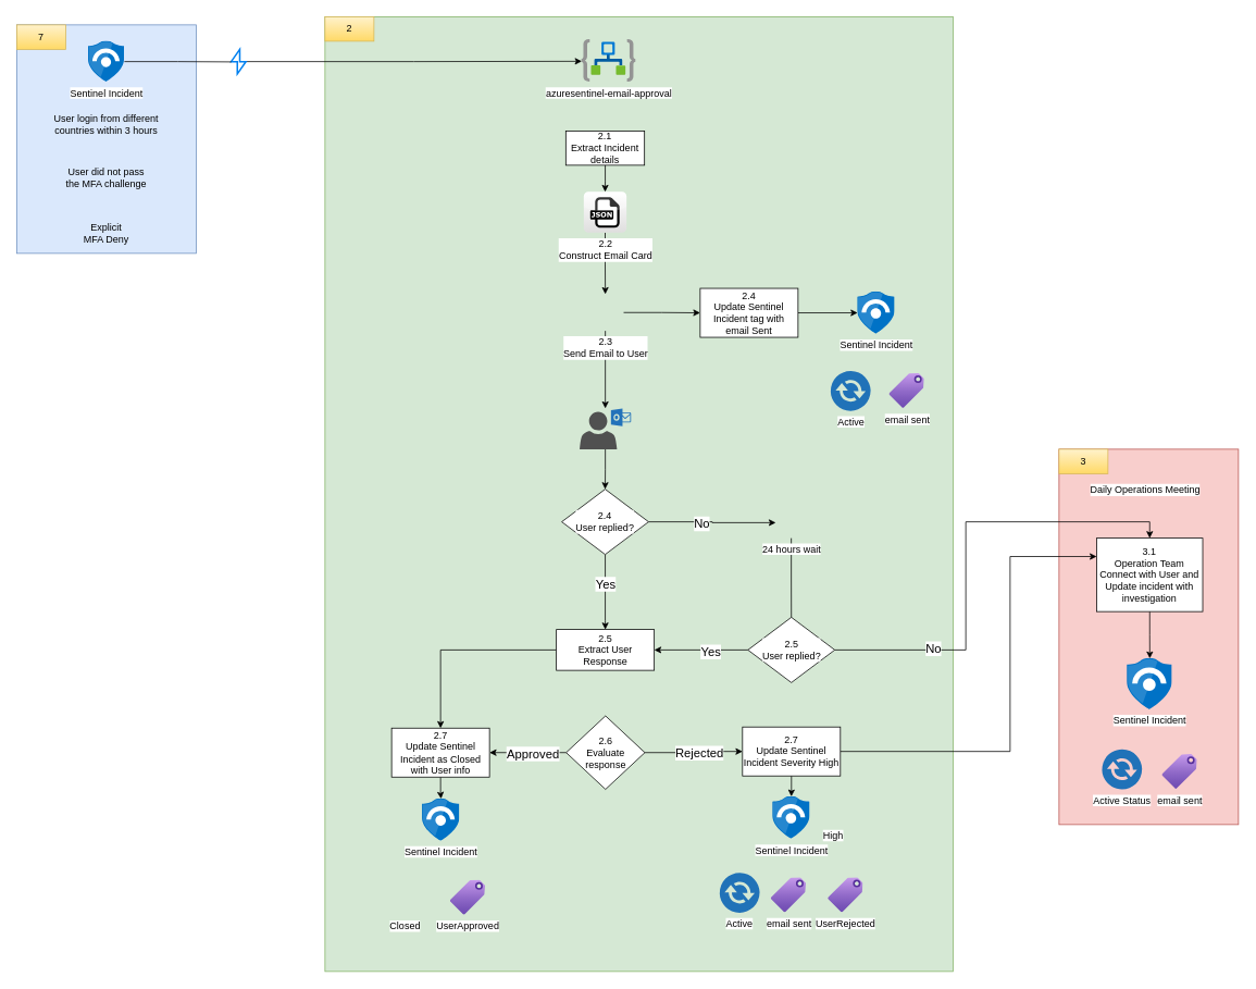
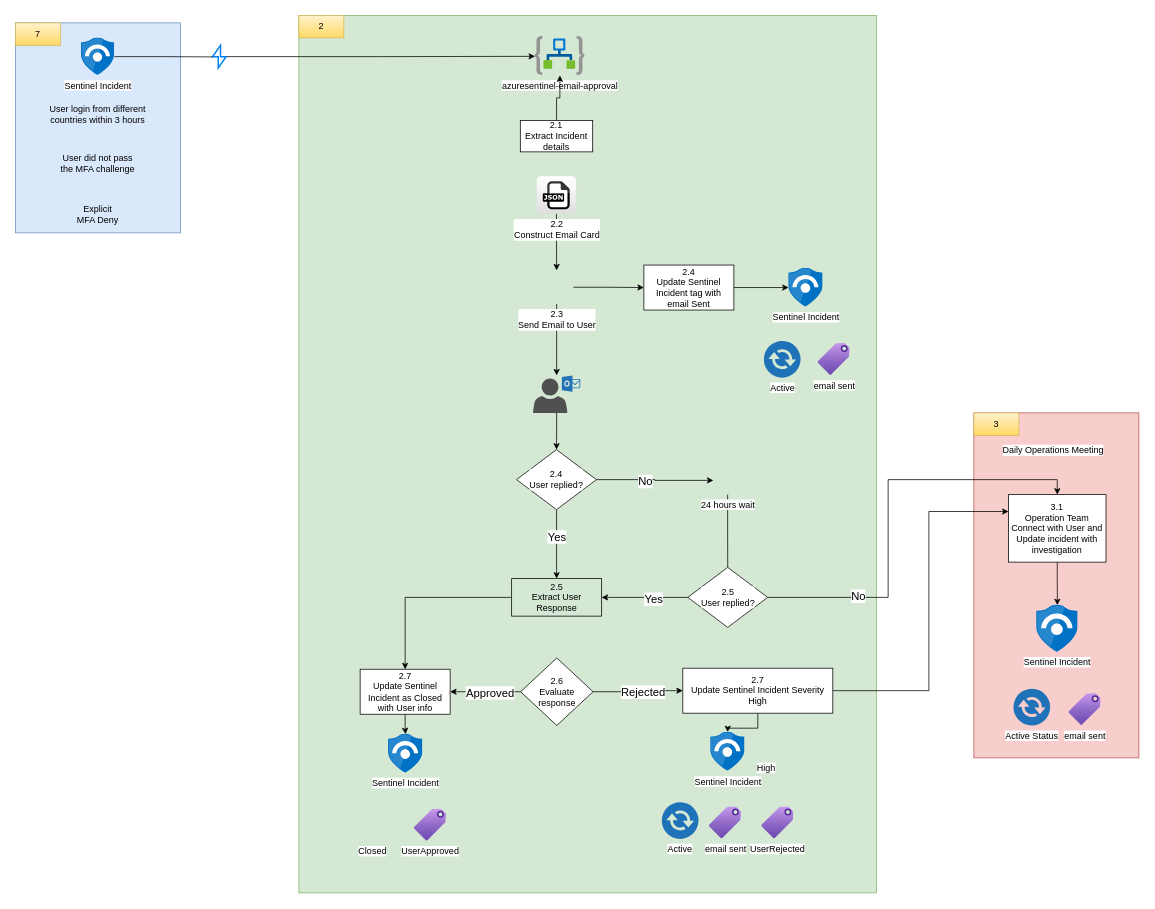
- <mxCell id="27" style="edgeStyle=orthogonalEdgeStyle;rounded=0;orthogonalLoop=1;jettySize=auto;html=1;" parent="1" source="28" target="7" edge="1"><mxGeometry relative="1" as="geometry" /></mxCell>
+ <mxCell id="27" style="edgeStyle=orthogonalEdgeStyle;rounded=0;orthogonalLoop=1;jettySize=auto;html=1;" parent="1" source="28" target="5" edge="1"><mxGeometry relative="1" as="geometry" /></mxCell>
- <mxCell id="36" value="&lt;span&gt;2.5&lt;br&gt;Extract User Response&lt;br&gt;&lt;/span&gt;" style="rounded=0;whiteSpace=wrap;html=1;" parent="1" vertex="1"><mxGeometry x="681.7" y="771" width="120" height="50" as="geometry" /></mxCell>
+ <mxCell id="36" value="&lt;span&gt;2.5&lt;br&gt;Extract User Response&lt;br&gt;&lt;/span&gt;" style="rounded=0;whiteSpace=wrap;html=1;fillColor=#d5e8d4;" parent="1" vertex="1"><mxGeometry x="681.7" y="771" width="120" height="50" as="geometry" /></mxCell>
- <mxCell id="25" value="2.7&lt;br&gt;Update Sentinel Incident Severity High" style="rounded=0;whiteSpace=wrap;html=1;" parent="1" vertex="1"><mxGeometry x="909.93" y="890.42" width="120" height="60" as="geometry" /></mxCell>
+ <mxCell id="25" value="2.7&lt;br&gt;Update Sentinel Incident Severity High" style="rounded=0;whiteSpace=wrap;html=1;" parent="1" vertex="1"><mxGeometry x="909.93" y="890.42" width="200" height="60" as="geometry" /></mxCell>
